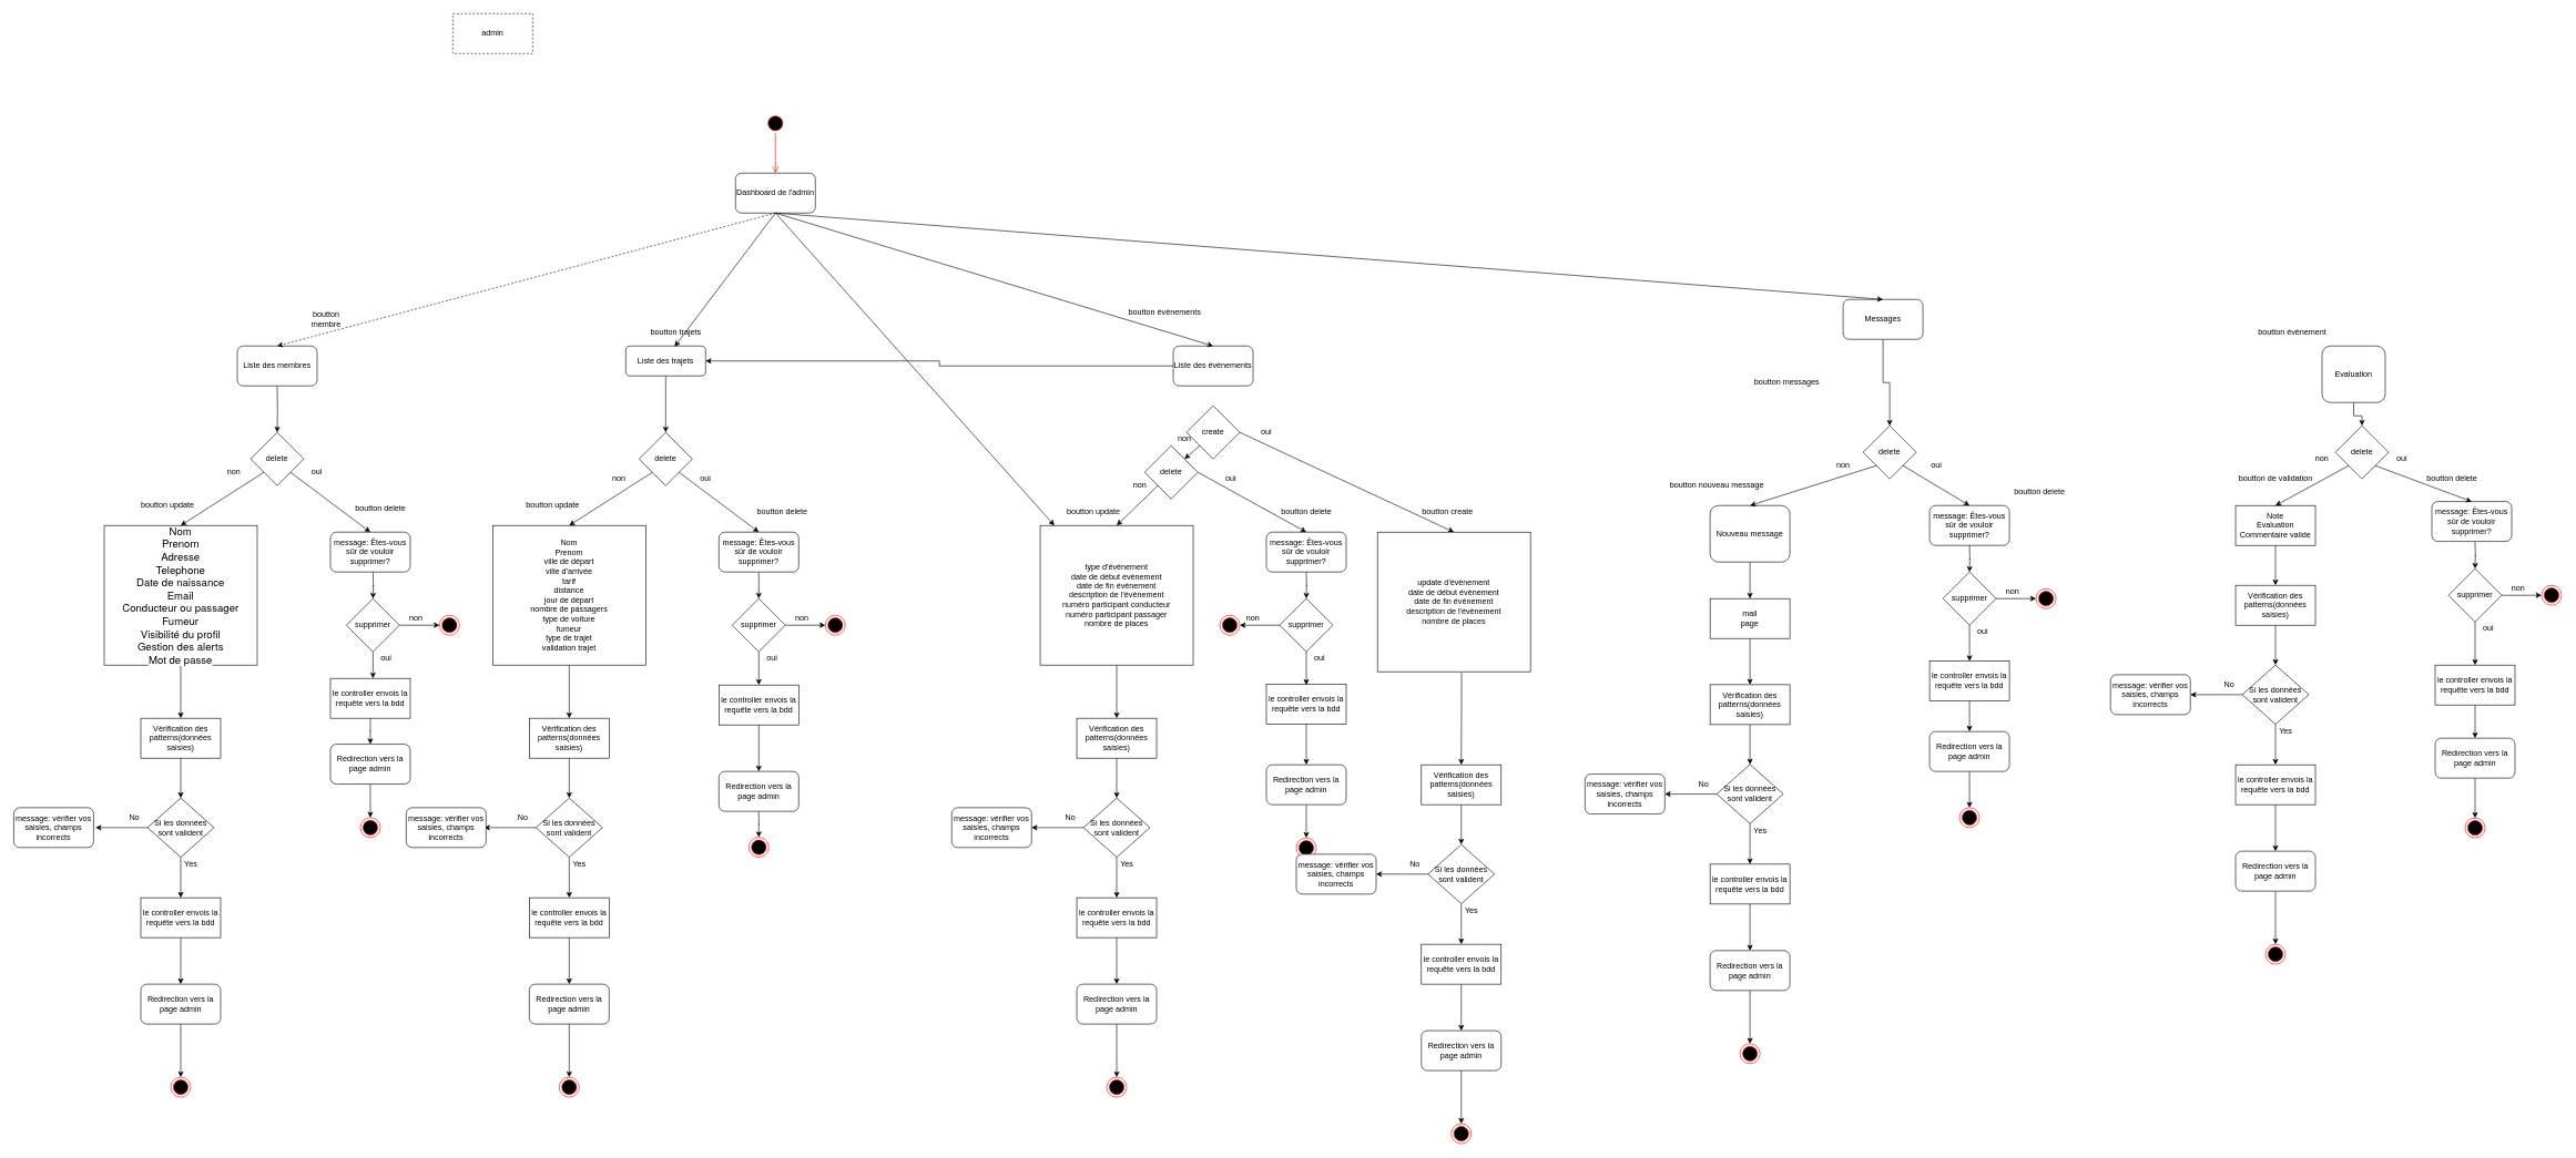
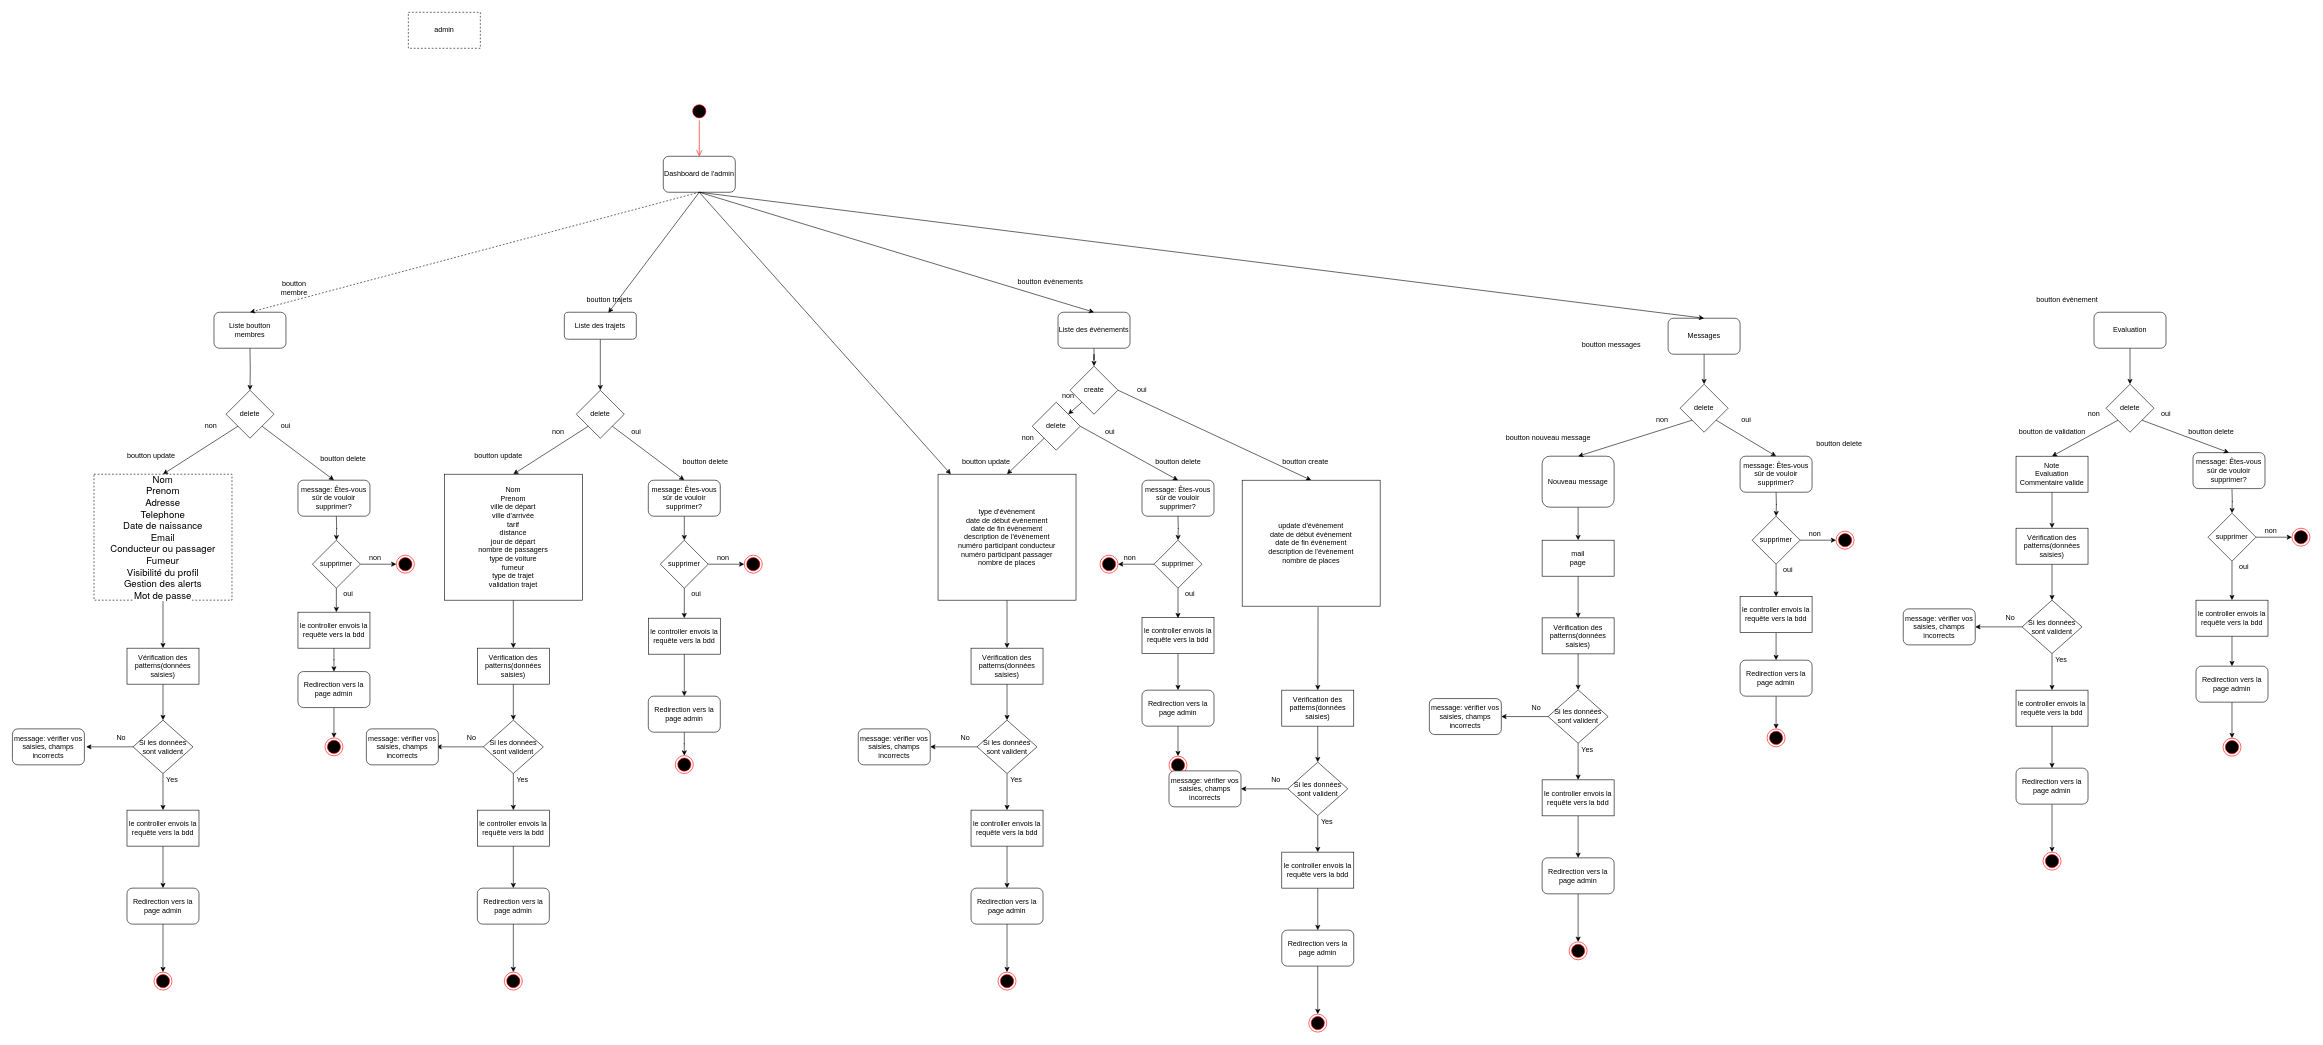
- <mxCell id="13" value="Messages" style="rounded=1;whiteSpace=wrap;html=1;" parent="1" vertex="1"><mxGeometry x="2770" y="450" width="120" height="60" as="geometry" /></mxCell>
+ <mxCell id="13" value="Messages" style="rounded=1;whiteSpace=wrap;html=1;" parent="1" vertex="1"><mxGeometry x="2780" y="530" width="120" height="60" as="geometry" /></mxCell>
- <mxCell id="10" value="" style="edgeStyle=orthogonalEdgeStyle;rounded=0;orthogonalLoop=1;jettySize=auto;html=1;" parent="1" source="11" target="9" edge="1"><mxGeometry relative="1" as="geometry"><mxPoint x="1823" y="600" as="targetPoint" /></mxGeometry></mxCell>
+ <mxCell id="10" value="" style="edgeStyle=orthogonalEdgeStyle;rounded=0;orthogonalLoop=1;jettySize=auto;html=1;entryX=0.5;entryY=0;entryDx=0;entryDy=0;" parent="1" source="11" target="183" edge="1"><mxGeometry relative="1" as="geometry"><mxPoint x="1823" y="600" as="targetPoint" /></mxGeometry></mxCell>
- <mxCell id="7" value="Liste des membres" style="rounded=1;whiteSpace=wrap;html=1;" parent="1" vertex="1"><mxGeometry x="356" y="520" width="120" height="60" as="geometry" /></mxCell>
+ <mxCell id="7" value="Liste boutton membres" style="rounded=1;whiteSpace=wrap;html=1;" parent="1" vertex="1"><mxGeometry x="356" y="520" width="120" height="60" as="geometry" /></mxCell>
- <mxCell id="119" value="Evaluation " style="rounded=1;whiteSpace=wrap;html=1;" parent="1" vertex="1"><mxGeometry x="3490" y="520" width="95" height="85" as="geometry" /></mxCell>
+ <mxCell id="119" value="Evaluation " style="rounded=1;whiteSpace=wrap;html=1;" parent="1" vertex="1"><mxGeometry x="3490" y="520" width="120" height="60" as="geometry" /></mxCell>
- <mxCell id="24" value="&lt;div&gt;&lt;span style=&quot;background-color: rgb(255 , 255 , 255)&quot;&gt;&lt;span style=&quot;font-family: &amp;#34;whitney&amp;#34; , &amp;#34;helvetica neue&amp;#34; , &amp;#34;helvetica&amp;#34; , &amp;#34;arial&amp;#34; , sans-serif ; font-size: 16px ; font-style: normal ; font-weight: 400 ; letter-spacing: normal ; text-indent: 0px ; text-transform: none ; word-spacing: 0px ; display: inline ; float: none&quot;&gt;Nom&lt;/span&gt;&lt;/span&gt;&lt;/div&gt;&lt;div&gt;&lt;span style=&quot;background-color: rgb(255 , 255 , 255)&quot;&gt;&lt;span style=&quot;font-family: &amp;#34;whitney&amp;#34; , &amp;#34;helvetica neue&amp;#34; , &amp;#34;helvetica&amp;#34; , &amp;#34;arial&amp;#34; , sans-serif ; font-size: 16px ; font-style: normal ; font-weight: 400 ; letter-spacing: normal ; text-indent: 0px ; text-transform: none ; word-spacing: 0px ; display: inline ; float: none&quot;&gt;Prenom&lt;/span&gt;&lt;/span&gt;&lt;/div&gt;&lt;div&gt;&lt;span style=&quot;background-color: rgb(255 , 255 , 255)&quot;&gt;&lt;span style=&quot;font-family: &amp;#34;whitney&amp;#34; , &amp;#34;helvetica neue&amp;#34; , &amp;#34;helvetica&amp;#34; , &amp;#34;arial&amp;#34; , sans-serif ; font-size: 16px ; font-style: normal ; font-weight: 400 ; letter-spacing: normal ; text-indent: 0px ; text-transform: none ; word-spacing: 0px ; display: inline ; float: none&quot;&gt;Adresse&lt;/span&gt;&lt;/span&gt;&lt;/div&gt;&lt;div&gt;&lt;span style=&quot;background-color: rgb(255 , 255 , 255)&quot;&gt;&lt;span style=&quot;font-family: &amp;#34;whitney&amp;#34; , &amp;#34;helvetica neue&amp;#34; , &amp;#34;helvetica&amp;#34; , &amp;#34;arial&amp;#34; , sans-serif ; font-size: 16px ; font-style: normal ; font-weight: 400 ; letter-spacing: normal ; text-indent: 0px ; text-transform: none ; word-spacing: 0px ; display: inline ; float: none&quot;&gt;&lt;/span&gt;&lt;/span&gt;&lt;/div&gt;&lt;span style=&quot;background-color: rgb(255 , 255 , 255)&quot;&gt;&lt;span style=&quot;font-family: &amp;#34;whitney&amp;#34; , &amp;#34;helvetica neue&amp;#34; , &amp;#34;helvetica&amp;#34; , &amp;#34;arial&amp;#34; , sans-serif ; font-size: 16px ; font-style: normal ; font-weight: 400 ; letter-spacing: normal ; text-indent: 0px ; text-transform: none ; word-spacing: 0px ; display: inline ; float: none&quot;&gt;Telephone&lt;br&gt;Date de naissance&lt;br&gt;Email&lt;br&gt;Conducteur ou passager&lt;br&gt;Fumeur&lt;br&gt;Visibilité du profil&lt;br&gt;Gestion des alerts&lt;br&gt;Mot de passe&lt;/span&gt;&lt;/span&gt;" style="rounded=0;whiteSpace=wrap;html=1;" parent="1" vertex="1"><mxGeometry x="156" y="790" width="230" height="210" as="geometry" /></mxCell>
+ <mxCell id="24" value="&lt;div&gt;&lt;span style=&quot;background-color: rgb(255 , 255 , 255)&quot;&gt;&lt;span style=&quot;font-family: &amp;#34;whitney&amp;#34; , &amp;#34;helvetica neue&amp;#34; , &amp;#34;helvetica&amp;#34; , &amp;#34;arial&amp;#34; , sans-serif ; font-size: 16px ; font-style: normal ; font-weight: 400 ; letter-spacing: normal ; text-indent: 0px ; text-transform: none ; word-spacing: 0px ; display: inline ; float: none&quot;&gt;Nom&lt;/span&gt;&lt;/span&gt;&lt;/div&gt;&lt;div&gt;&lt;span style=&quot;background-color: rgb(255 , 255 , 255)&quot;&gt;&lt;span style=&quot;font-family: &amp;#34;whitney&amp;#34; , &amp;#34;helvetica neue&amp;#34; , &amp;#34;helvetica&amp;#34; , &amp;#34;arial&amp;#34; , sans-serif ; font-size: 16px ; font-style: normal ; font-weight: 400 ; letter-spacing: normal ; text-indent: 0px ; text-transform: none ; word-spacing: 0px ; display: inline ; float: none&quot;&gt;Prenom&lt;/span&gt;&lt;/span&gt;&lt;/div&gt;&lt;div&gt;&lt;span style=&quot;background-color: rgb(255 , 255 , 255)&quot;&gt;&lt;span style=&quot;font-family: &amp;#34;whitney&amp;#34; , &amp;#34;helvetica neue&amp;#34; , &amp;#34;helvetica&amp;#34; , &amp;#34;arial&amp;#34; , sans-serif ; font-size: 16px ; font-style: normal ; font-weight: 400 ; letter-spacing: normal ; text-indent: 0px ; text-transform: none ; word-spacing: 0px ; display: inline ; float: none&quot;&gt;Adresse&lt;/span&gt;&lt;/span&gt;&lt;/div&gt;&lt;div&gt;&lt;span style=&quot;background-color: rgb(255 , 255 , 255)&quot;&gt;&lt;span style=&quot;font-family: &amp;#34;whitney&amp;#34; , &amp;#34;helvetica neue&amp;#34; , &amp;#34;helvetica&amp;#34; , &amp;#34;arial&amp;#34; , sans-serif ; font-size: 16px ; font-style: normal ; font-weight: 400 ; letter-spacing: normal ; text-indent: 0px ; text-transform: none ; word-spacing: 0px ; display: inline ; float: none&quot;&gt;&lt;/span&gt;&lt;/span&gt;&lt;/div&gt;&lt;span style=&quot;background-color: rgb(255 , 255 , 255)&quot;&gt;&lt;span style=&quot;font-family: &amp;#34;whitney&amp;#34; , &amp;#34;helvetica neue&amp;#34; , &amp;#34;helvetica&amp;#34; , &amp;#34;arial&amp;#34; , sans-serif ; font-size: 16px ; font-style: normal ; font-weight: 400 ; letter-spacing: normal ; text-indent: 0px ; text-transform: none ; word-spacing: 0px ; display: inline ; float: none&quot;&gt;Telephone&lt;br&gt;Date de naissance&lt;br&gt;Email&lt;br&gt;Conducteur ou passager&lt;br&gt;Fumeur&lt;br&gt;Visibilité du profil&lt;br&gt;Gestion des alerts&lt;br&gt;Mot de passe&lt;/span&gt;&lt;/span&gt;" style="rounded=0;whiteSpace=wrap;html=1;dashed=1;" parent="1" vertex="1"><mxGeometry x="156" y="790" width="230" height="210" as="geometry" /></mxCell>
